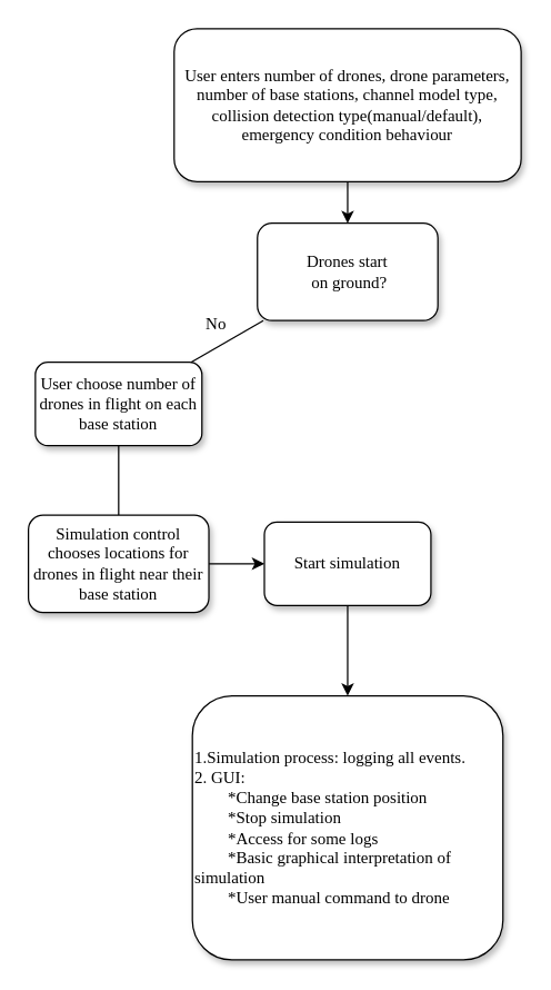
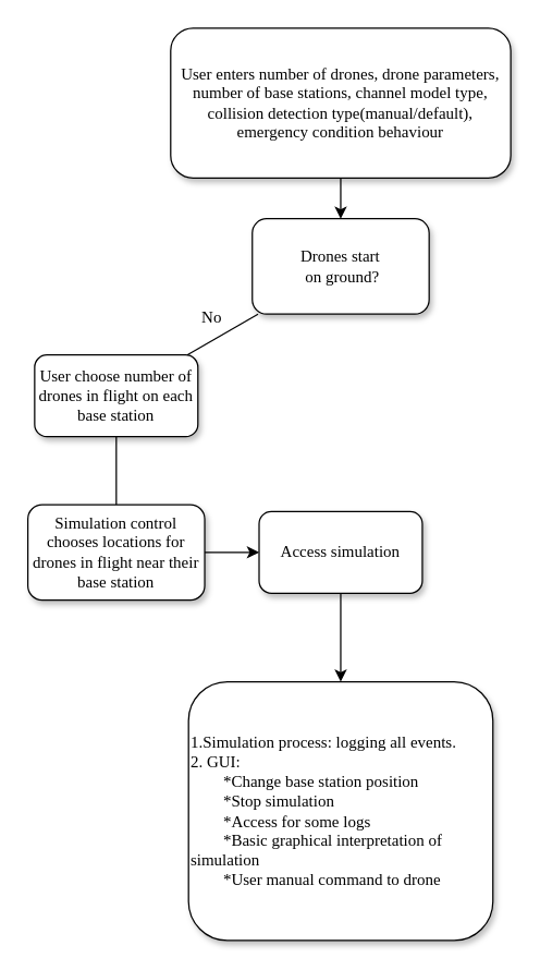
- <mxCell id="5" value="&lt;span&gt;Start simulation&lt;/span&gt;" style="whiteSpace=wrap;html=1;rounded=1;shadow=1;labelBackgroundColor=none;strokeWidth=1;fontFamily=Verdana;fontSize=12;align=center;" vertex="1" parent="1"><mxGeometry x="190" y="375" width="120" height="60" as="geometry" /></mxCell>
+ <mxCell id="5" value="&lt;span&gt;Access simulation&lt;/span&gt;" style="whiteSpace=wrap;html=1;rounded=1;shadow=1;labelBackgroundColor=none;strokeWidth=1;fontFamily=Verdana;fontSize=12;align=center;" vertex="1" parent="1"><mxGeometry x="190" y="375" width="120" height="60" as="geometry" /></mxCell>
